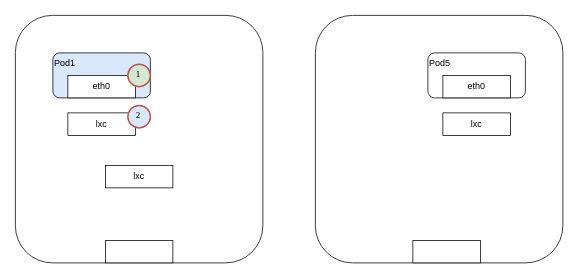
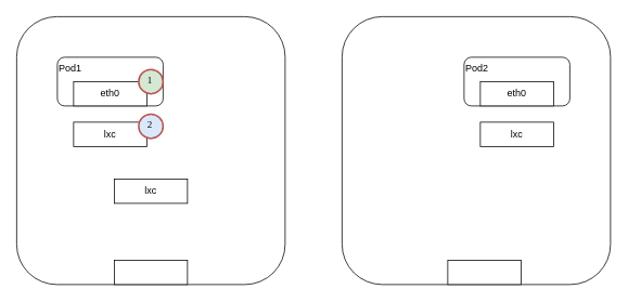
- <mxCell id="3" value="Pod1" style="rounded=1;whiteSpace=wrap;html=1;align=left;verticalAlign=top;fillColor=#dae8fc;" vertex="1" parent="1"><mxGeometry x="70" y="70" width="130" height="60" as="geometry" /></mxCell>
+ <mxCell id="3" value="Pod1" style="rounded=1;whiteSpace=wrap;html=1;align=left;verticalAlign=top;" vertex="1" parent="1"><mxGeometry x="70" y="70" width="130" height="60" as="geometry" /></mxCell>
- <mxCell id="6" value="Pod5" style="rounded=1;whiteSpace=wrap;html=1;align=left;verticalAlign=top;" vertex="1" parent="1"><mxGeometry x="570" y="70" width="130" height="60" as="geometry" /></mxCell>
+ <mxCell id="6" value="Pod2" style="rounded=1;whiteSpace=wrap;html=1;align=left;verticalAlign=top;" vertex="1" parent="1"><mxGeometry x="570" y="70" width="130" height="60" as="geometry" /></mxCell>
